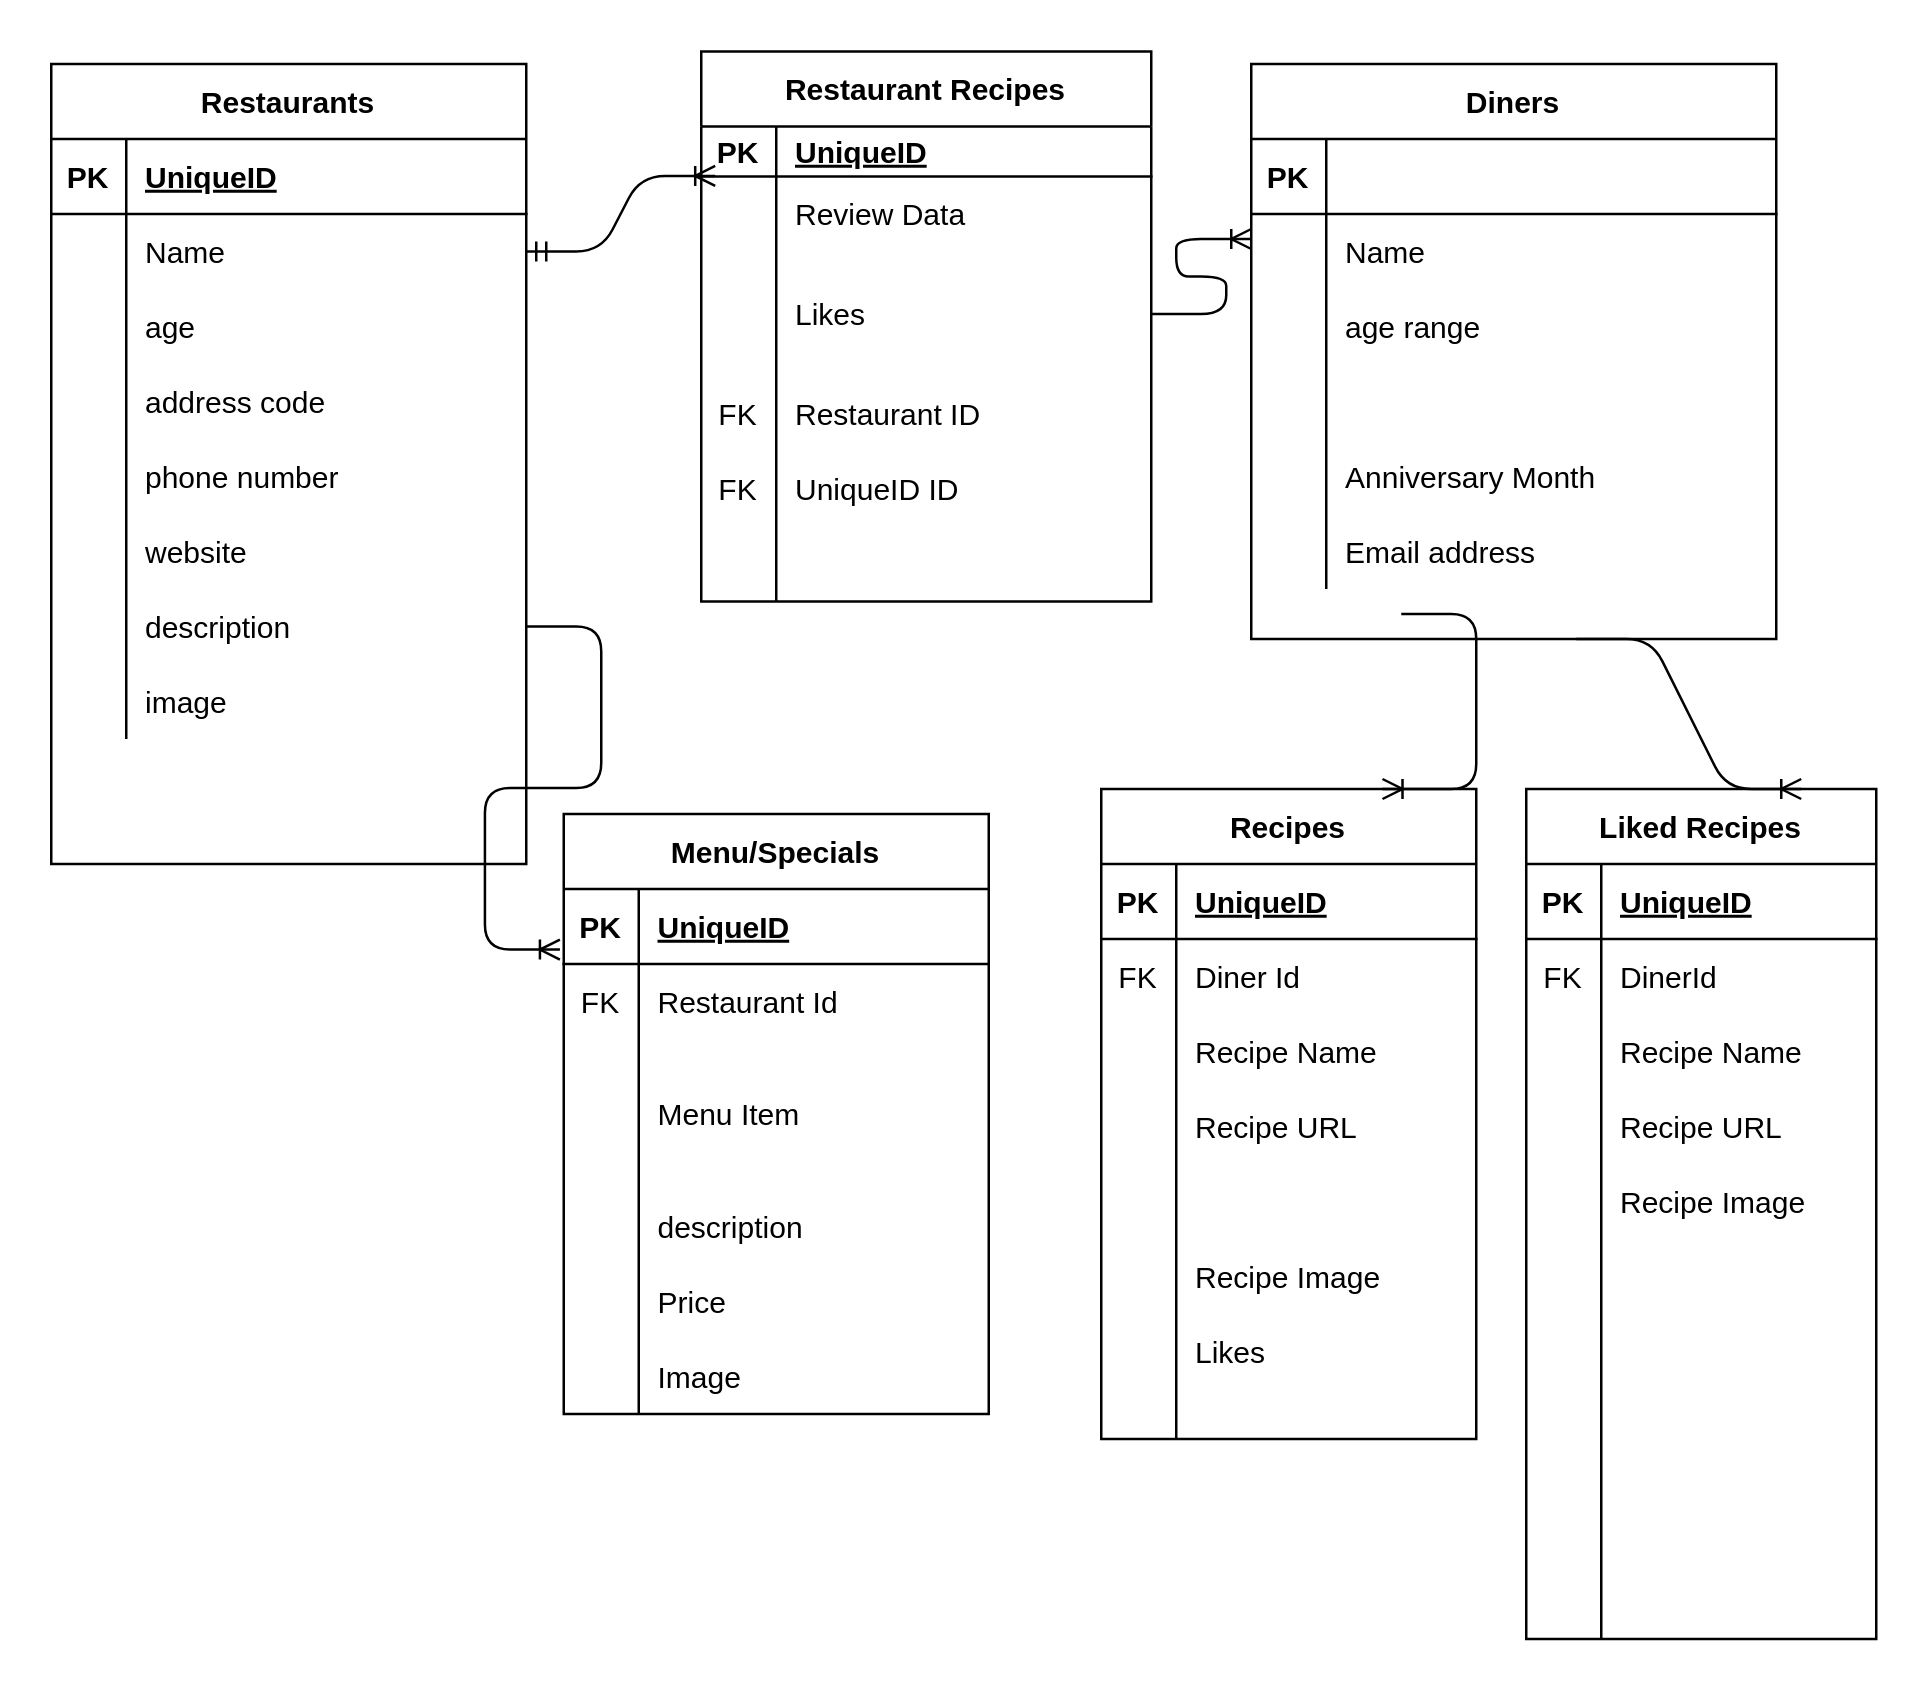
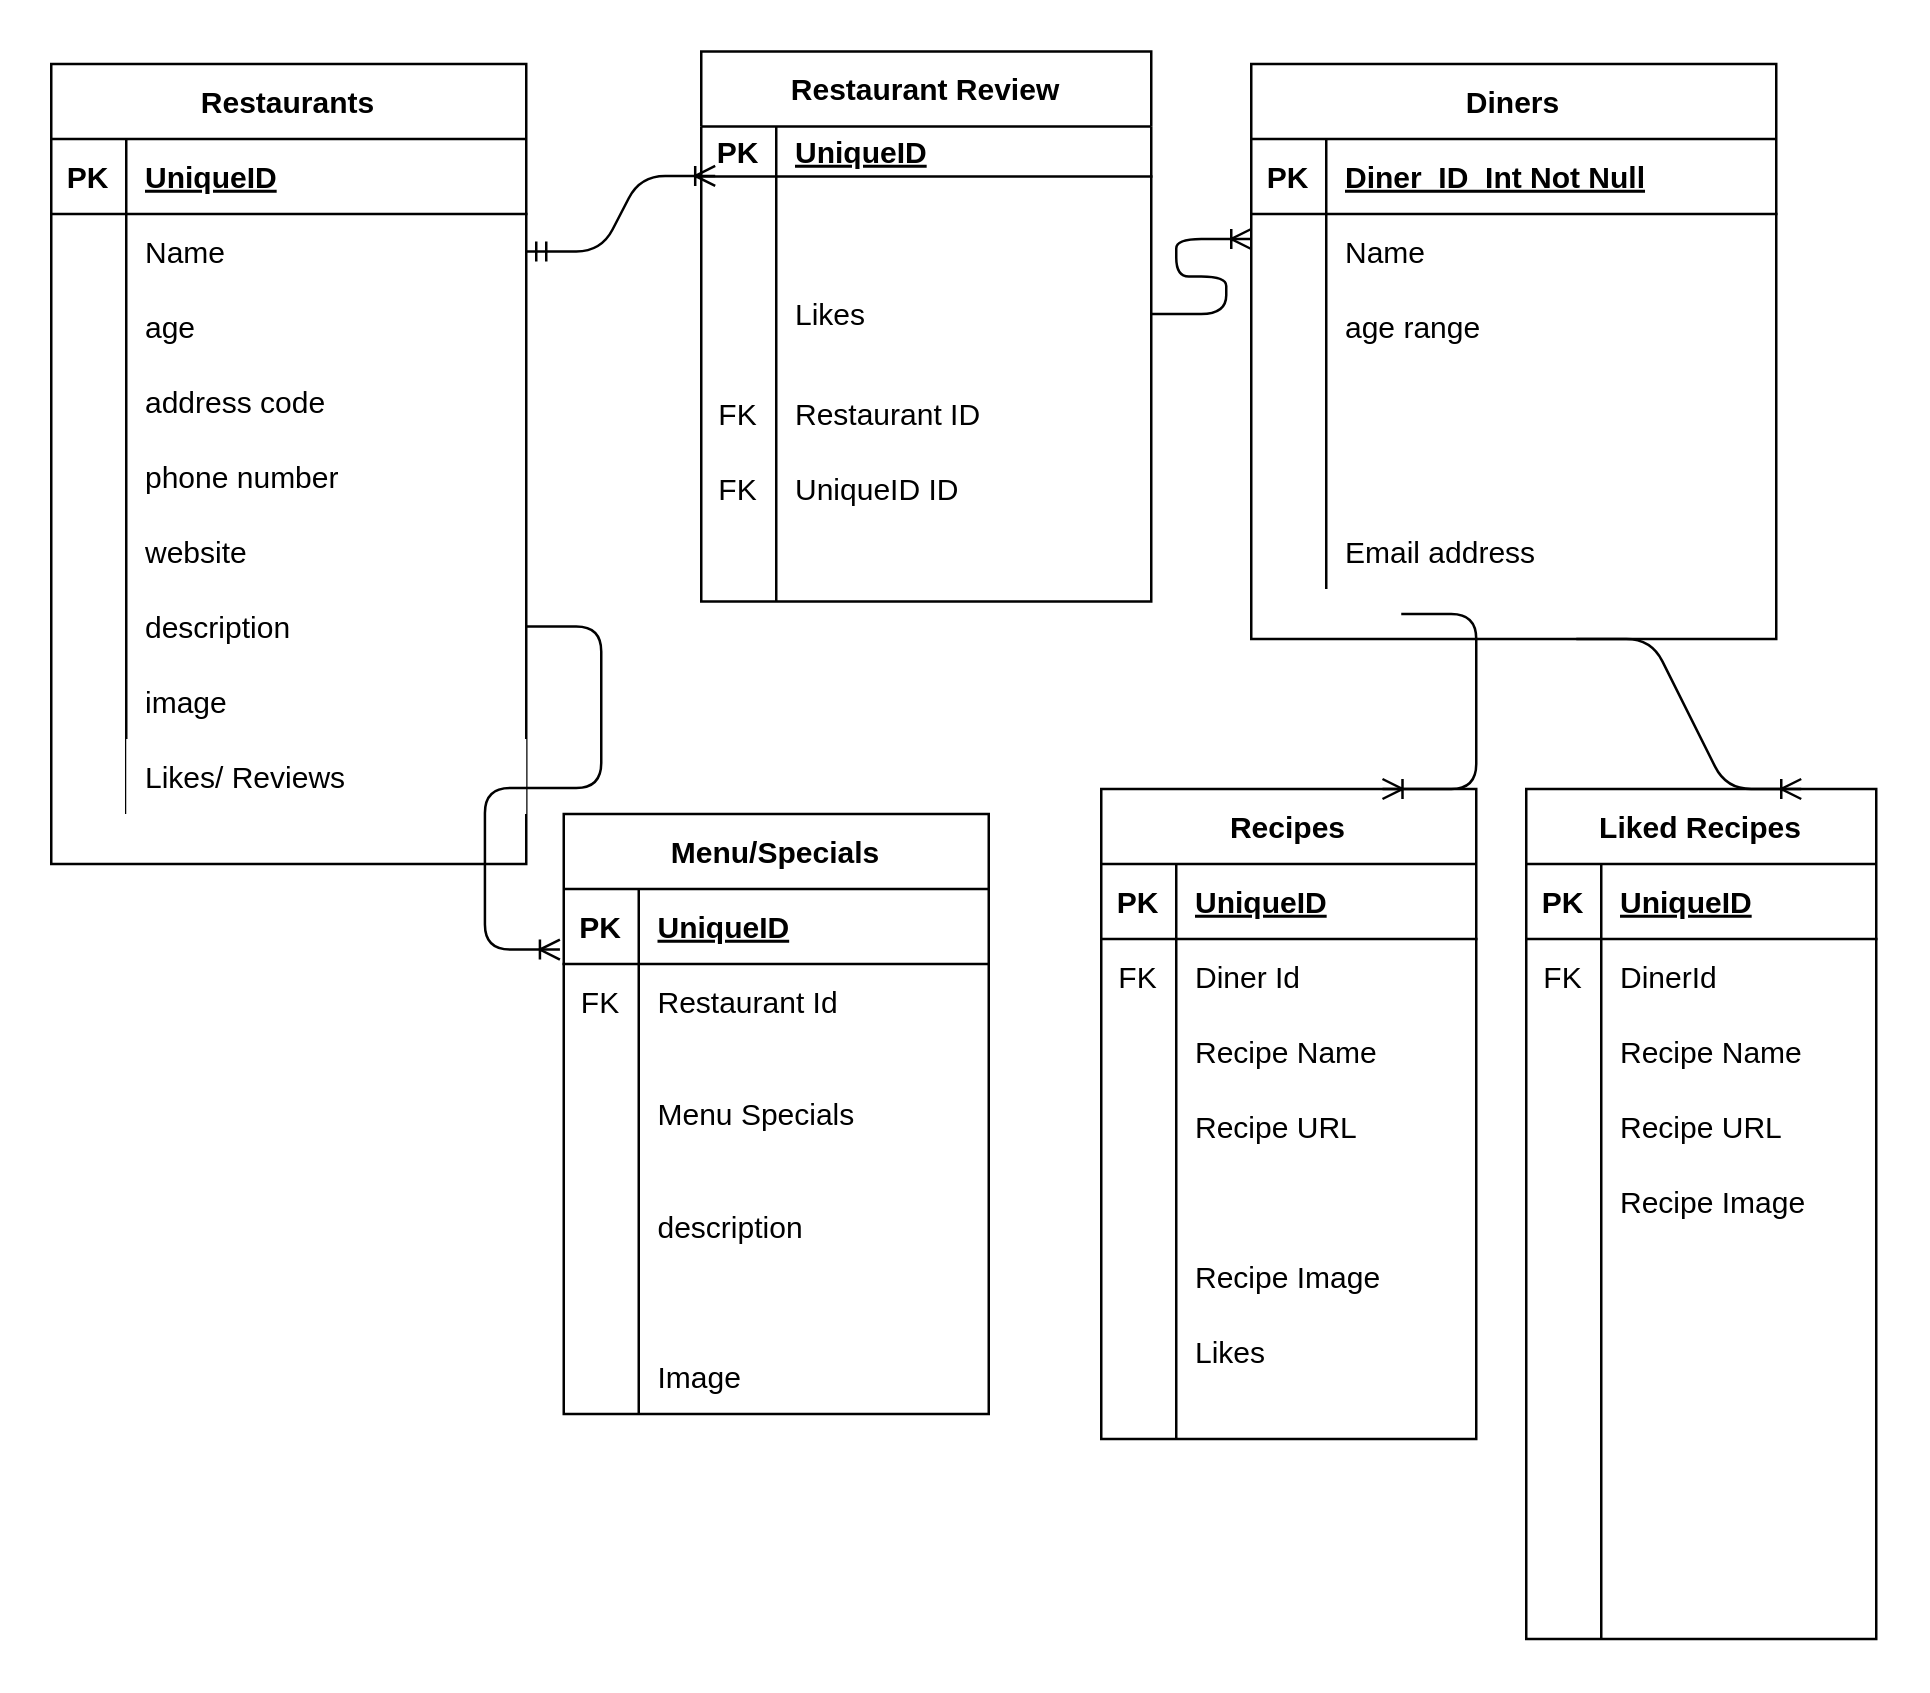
- <mxCell id="68" value="Restaurant Recipes" style="shape=table;startSize=30;container=1;collapsible=1;childLayout=tableLayout;fixedRows=1;rowLines=0;fontStyle=1;align=center;resizeLast=1;" parent="1" vertex="1"><mxGeometry x="280" y="20" width="180" height="220" as="geometry" /></mxCell>
+ <mxCell id="68" value="Restaurant Review" style="shape=table;startSize=30;container=1;collapsible=1;childLayout=tableLayout;fixedRows=1;rowLines=0;fontStyle=1;align=center;resizeLast=1;" parent="1" vertex="1"><mxGeometry x="280" y="20" width="180" height="220" as="geometry" /></mxCell>
+ <mxCell id="5" value="Diner_ID_Int Not Null" style="shape=partialRectangle;overflow=hidden;connectable=0;fillColor=none;top=0;left=0;bottom=0;right=0;align=left;spacingLeft=6;fontStyle=5;" parent="3" vertex="1"><mxGeometry x="30" width="180" height="30" as="geometry" /></mxCell>
- <mxCell id="74" value="Review Data" style="shape=partialRectangle;connectable=0;fillColor=none;top=0;left=0;bottom=0;right=0;align=left;spacingLeft=6;overflow=hidden;" parent="72" vertex="1"><mxGeometry x="30" width="150" height="30" as="geometry" /></mxCell>
- <mxCell id="16" value="Anniversary Month" style="shape=partialRectangle;connectable=0;fillColor=none;top=0;left=0;bottom=0;right=0;align=left;spacingLeft=6;overflow=hidden;" parent="14" vertex="1"><mxGeometry x="30" width="180" height="30" as="geometry" /></mxCell>
+ <mxCell id="47" value="Likes/ Reviews" style="shape=partialRectangle;connectable=0;top=0;left=0;bottom=0;right=0;align=left;spacingLeft=6;overflow=hidden;" parent="45" vertex="1"><mxGeometry x="30" width="160" height="30" as="geometry" /></mxCell>
- <mxCell id="57" value="Menu Item" style="shape=partialRectangle;connectable=0;fillColor=none;top=0;left=0;bottom=0;right=0;align=left;spacingLeft=6;overflow=hidden;" parent="55" vertex="1"><mxGeometry x="30" width="140" height="60" as="geometry" /></mxCell>
+ <mxCell id="57" value="Menu Specials" style="shape=partialRectangle;connectable=0;fillColor=none;top=0;left=0;bottom=0;right=0;align=left;spacingLeft=6;overflow=hidden;" parent="55" vertex="1"><mxGeometry x="30" width="140" height="60" as="geometry" /></mxCell>
- <mxCell id="63" value="Price" style="shape=partialRectangle;connectable=0;fillColor=none;top=0;left=0;bottom=0;right=0;align=left;spacingLeft=6;overflow=hidden;" parent="61" vertex="1"><mxGeometry x="30" width="140" height="30" as="geometry" /></mxCell>
